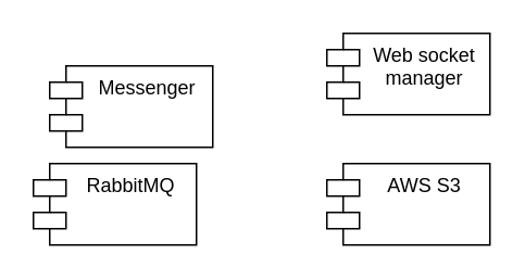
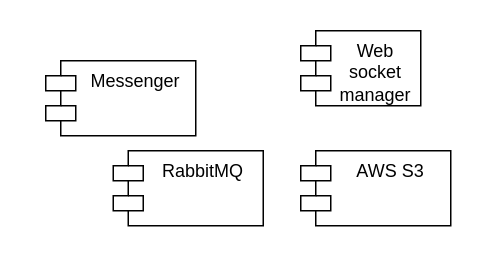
- <mxCell id="4" value="Web socket manager" style="shape=module;align=left;spacingLeft=20;align=center;verticalAlign=top;whiteSpace=wrap;html=1;" parent="1" vertex="1"><mxGeometry x="200" y="20" width="100" height="50" as="geometry" /></mxCell>
+ <mxCell id="4" value="Web socket manager" style="shape=module;align=left;spacingLeft=20;align=center;verticalAlign=top;whiteSpace=wrap;html=1;" parent="1" vertex="1"><mxGeometry x="200" y="20" width="80" height="50" as="geometry" /></mxCell>
- <mxCell id="3" value="RabbitMQ" style="shape=module;align=left;spacingLeft=20;align=center;verticalAlign=top;whiteSpace=wrap;html=1;" parent="1" vertex="1"><mxGeometry x="20" y="100" width="100" height="50" as="geometry" /></mxCell>
+ <mxCell id="3" value="RabbitMQ" style="shape=module;align=left;spacingLeft=20;align=center;verticalAlign=top;whiteSpace=wrap;html=1;" parent="1" vertex="1"><mxGeometry x="75" y="100" width="100" height="50" as="geometry" /></mxCell>
